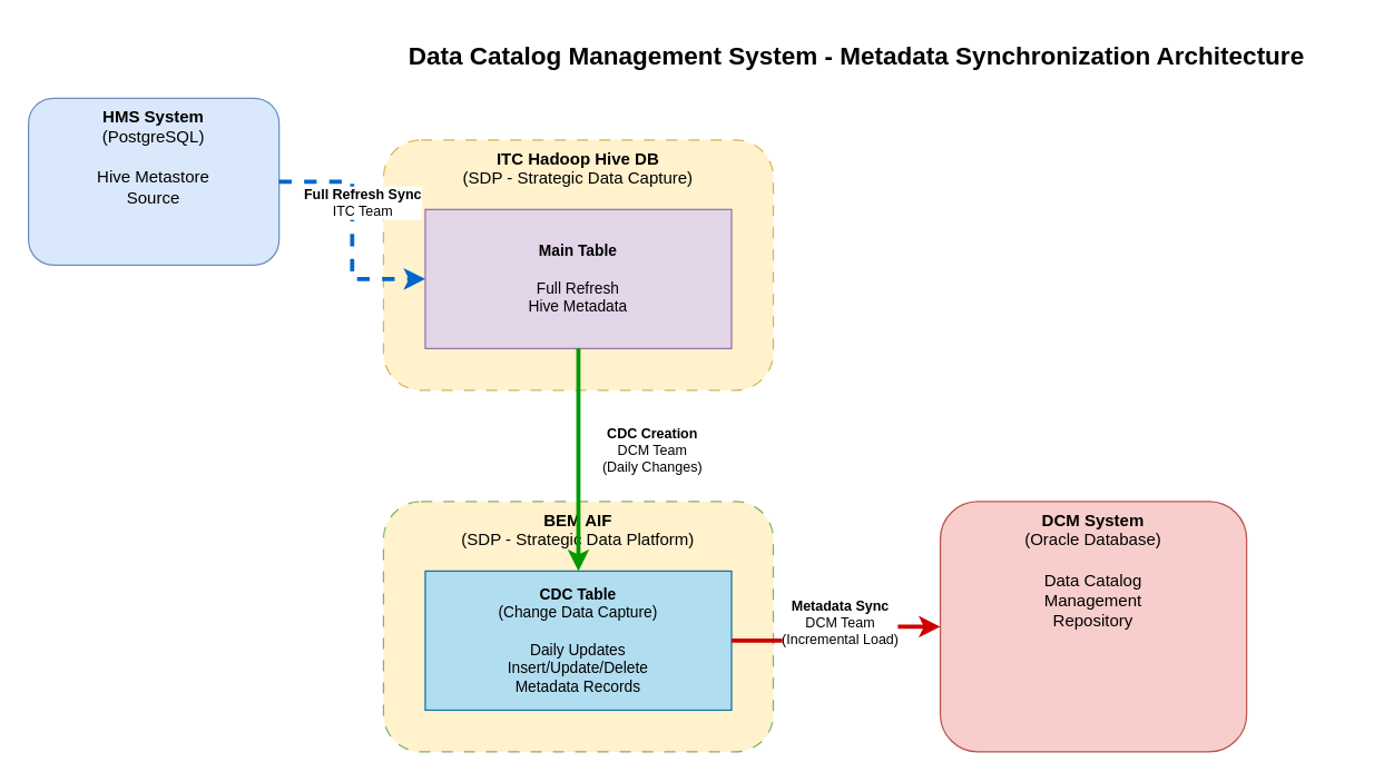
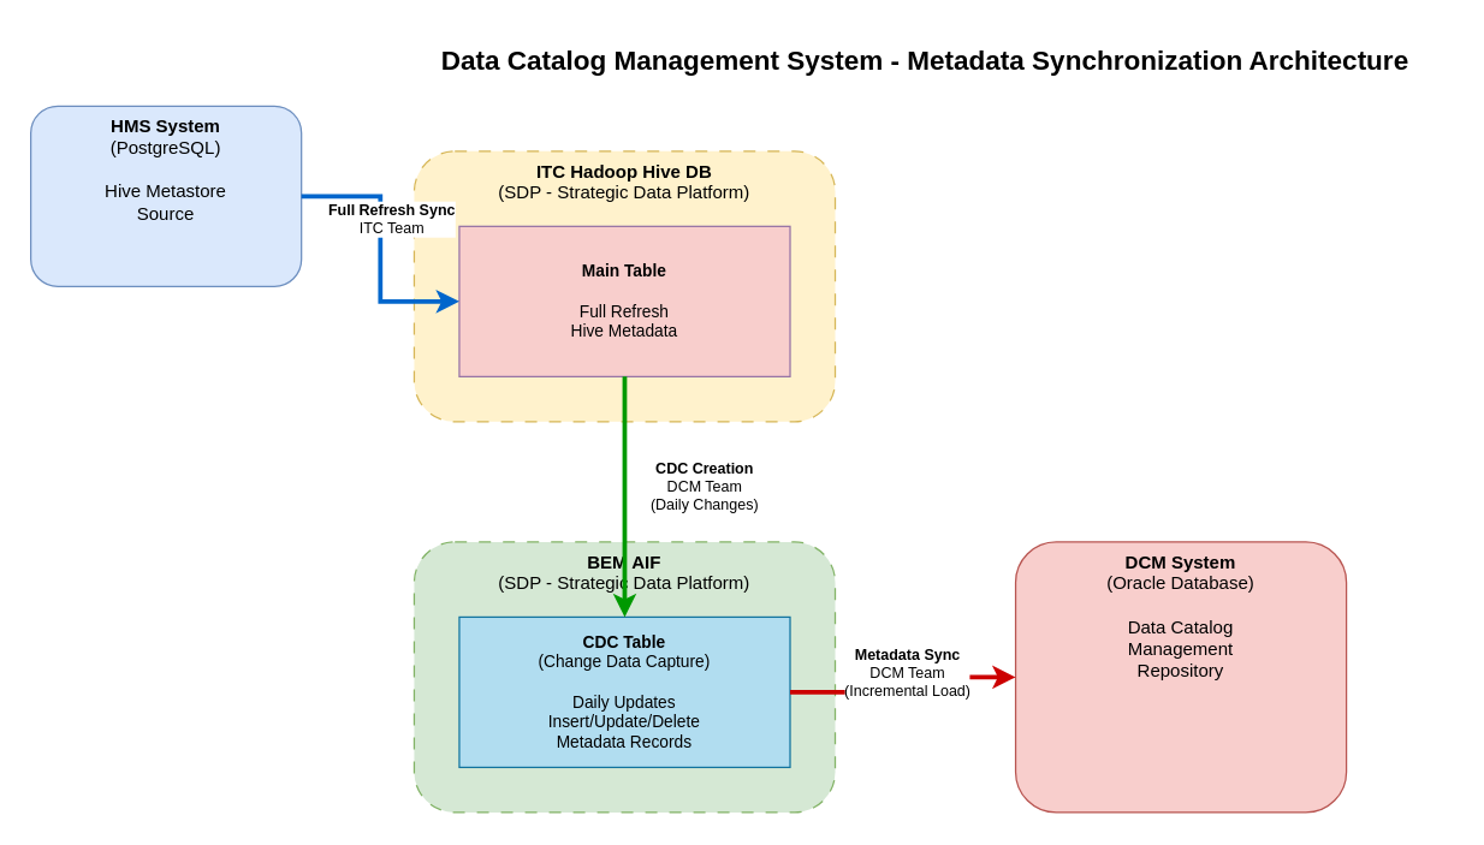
- <mxCell id="4" value="&lt;b&gt;ITC Hadoop Hive DB&lt;/b&gt;&lt;br&gt;(SDP - Strategic Data Capture)" style="rounded=1;whiteSpace=wrap;html=1;fillColor=#fff2cc;strokeColor=#d6b656;fontSize=12;verticalAlign=top;dashed=1;dashPattern=8 8;" vertex="1" parent="1"><mxGeometry x="275" y="100" width="280" height="180" as="geometry" /></mxCell>
+ <mxCell id="4" value="&lt;b&gt;ITC Hadoop Hive DB&lt;/b&gt;&lt;br&gt;(SDP - Strategic Data Platform)" style="rounded=1;whiteSpace=wrap;html=1;fillColor=#fff2cc;strokeColor=#d6b656;fontSize=12;verticalAlign=top;dashed=1;dashPattern=8 8;" vertex="1" parent="1"><mxGeometry x="275" y="100" width="280" height="180" as="geometry" /></mxCell>
- <mxCell id="9" value="" style="edgeStyle=orthogonalEdgeStyle;rounded=0;orthogonalLoop=1;jettySize=auto;html=1;strokeWidth=3;strokeColor=#0066CC;exitX=1;exitY=0.5;exitDx=0;exitDy=0;entryX=0;entryY=0.5;entryDx=0;entryDy=0;dashed=1;" edge="1" parent="1" source="3" target="5"><mxGeometry relative="1" as="geometry" /></mxCell>
+ <mxCell id="9" value="" style="edgeStyle=orthogonalEdgeStyle;rounded=0;orthogonalLoop=1;jettySize=auto;html=1;strokeWidth=3;strokeColor=#0066CC;exitX=1;exitY=0.5;exitDx=0;exitDy=0;entryX=0;entryY=0.5;entryDx=0;entryDy=0;" edge="1" parent="1" source="3" target="5"><mxGeometry relative="1" as="geometry" /></mxCell>
- <mxCell id="5" value="&lt;b&gt;Main Table&lt;/b&gt;&lt;br&gt;&lt;br&gt;Full Refresh&lt;br&gt;Hive Metadata" style="rounded=0;whiteSpace=wrap;html=1;fillColor=#e1d5e7;strokeColor=#9673a6;fontSize=11;" vertex="1" parent="1"><mxGeometry x="305" y="150" width="220" height="100" as="geometry" /></mxCell>
+ <mxCell id="5" value="&lt;b&gt;Main Table&lt;/b&gt;&lt;br&gt;&lt;br&gt;Full Refresh&lt;br&gt;Hive Metadata" style="rounded=0;whiteSpace=wrap;html=1;fillColor=#f8cecc;strokeColor=#9673a6;fontSize=11;" vertex="1" parent="1"><mxGeometry x="305" y="150" width="220" height="100" as="geometry" /></mxCell>
- <mxCell id="6" value="&lt;b&gt;BEM AIF&lt;/b&gt;&lt;br&gt;(SDP - Strategic Data Platform)" style="rounded=1;whiteSpace=wrap;html=1;fillColor=#fff2cc;strokeColor=#82b366;fontSize=12;verticalAlign=top;dashed=1;dashPattern=8 8;" vertex="1" parent="1"><mxGeometry x="275" y="360" width="280" height="180" as="geometry" /></mxCell>
+ <mxCell id="6" value="&lt;b&gt;BEM AIF&lt;/b&gt;&lt;br&gt;(SDP - Strategic Data Platform)" style="rounded=1;whiteSpace=wrap;html=1;fillColor=#d5e8d4;strokeColor=#82b366;fontSize=12;verticalAlign=top;dashed=1;dashPattern=8 8;" vertex="1" parent="1"><mxGeometry x="275" y="360" width="280" height="180" as="geometry" /></mxCell>
